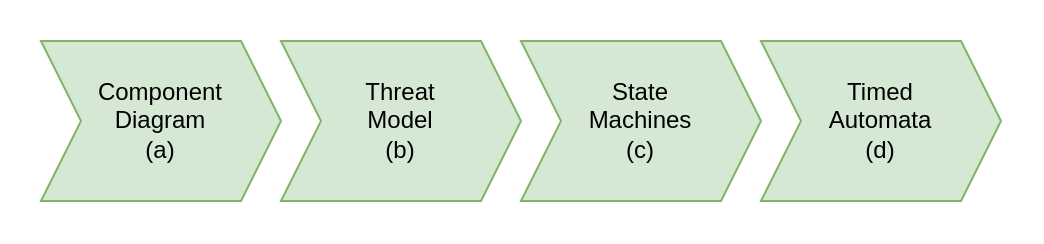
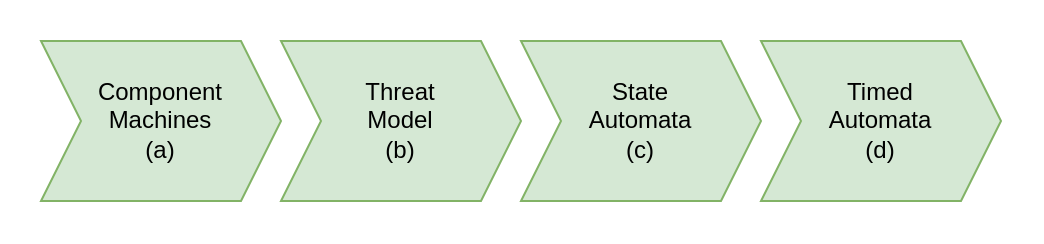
- <mxCell id="2" value="Component&lt;br&gt;Diagram&lt;br&gt;(a)" style="shape=step;perimeter=stepPerimeter;whiteSpace=wrap;html=1;fixedSize=1;fillColor=#d5e8d4;strokeColor=#82b366;" parent="1" vertex="1"><mxGeometry x="20" y="20" width="120" height="80" as="geometry" /></mxCell>
+ <mxCell id="2" value="Component&lt;br&gt;Machines&lt;br&gt;(a)" style="shape=step;perimeter=stepPerimeter;whiteSpace=wrap;html=1;fixedSize=1;fillColor=#d5e8d4;strokeColor=#82b366;" parent="1" vertex="1"><mxGeometry x="20" y="20" width="120" height="80" as="geometry" /></mxCell>
- <mxCell id="4" value="State &lt;br&gt;Machines&lt;br&gt;(c)" style="shape=step;perimeter=stepPerimeter;whiteSpace=wrap;html=1;fixedSize=1;fillColor=#d5e8d4;strokeColor=#82b366;" parent="1" vertex="1"><mxGeometry x="260" y="20" width="120" height="80" as="geometry" /></mxCell>
+ <mxCell id="4" value="State &lt;br&gt;Automata&lt;br&gt;(c)" style="shape=step;perimeter=stepPerimeter;whiteSpace=wrap;html=1;fixedSize=1;fillColor=#d5e8d4;strokeColor=#82b366;" parent="1" vertex="1"><mxGeometry x="260" y="20" width="120" height="80" as="geometry" /></mxCell>
